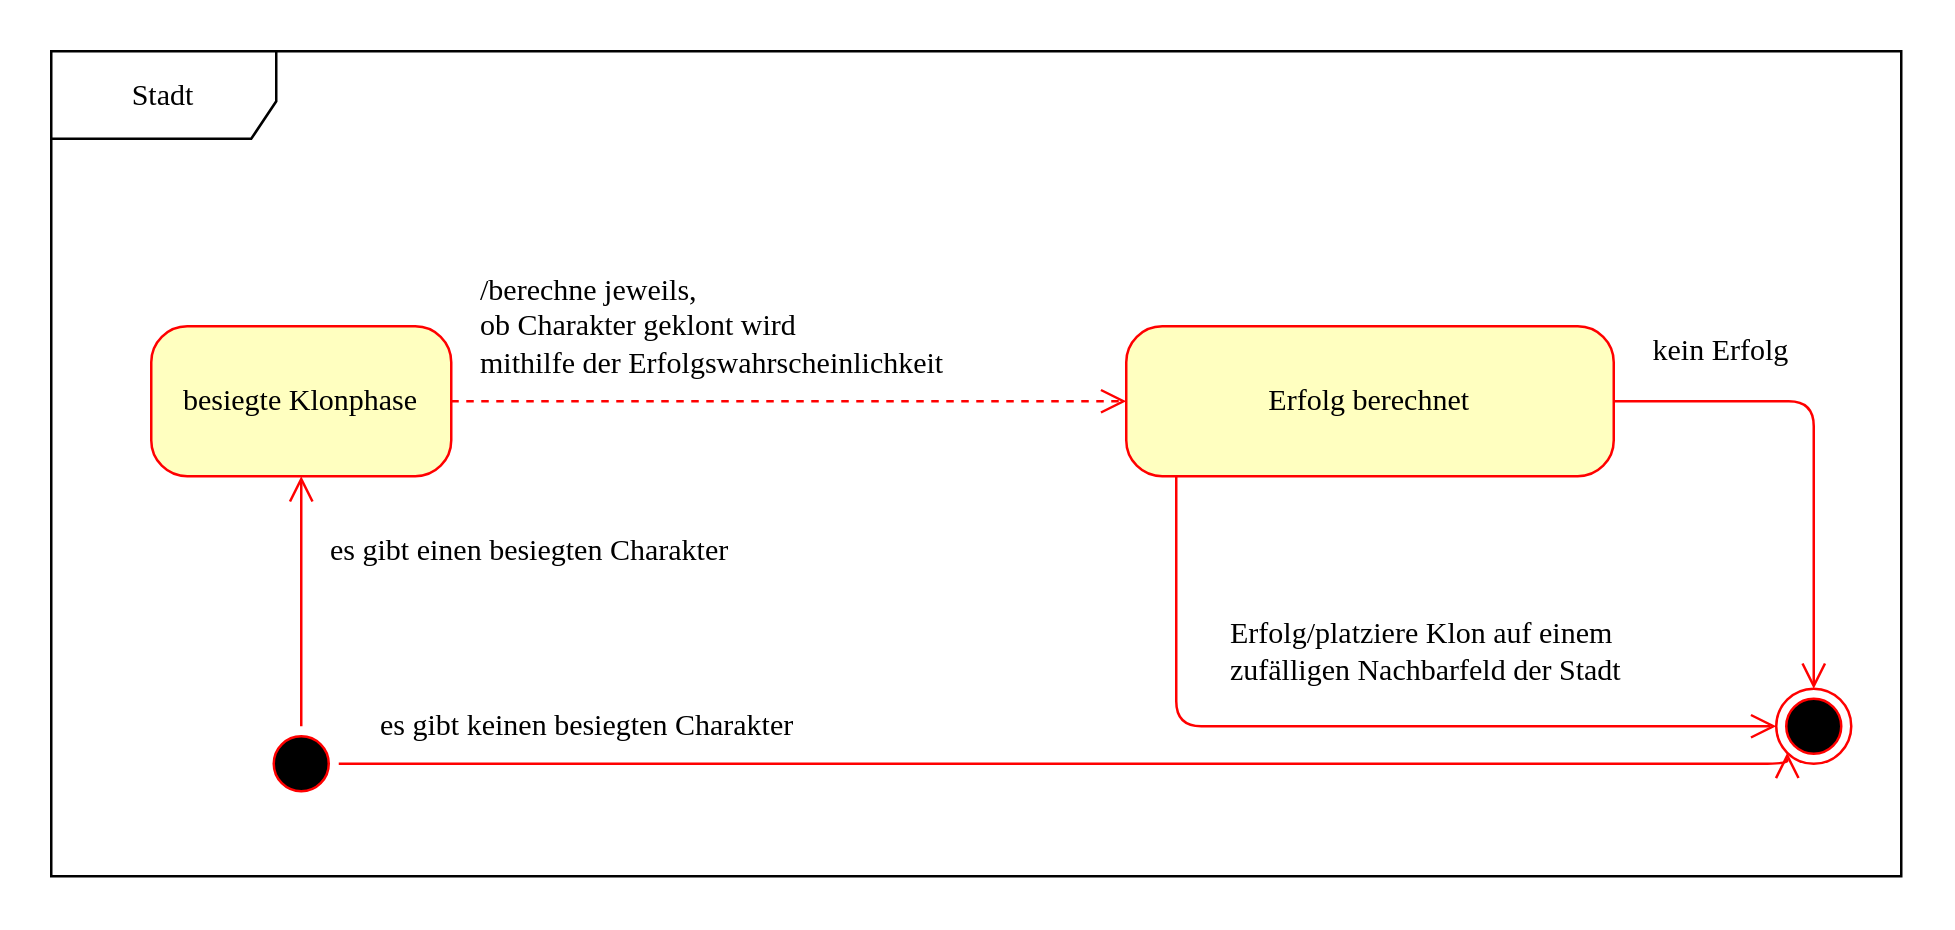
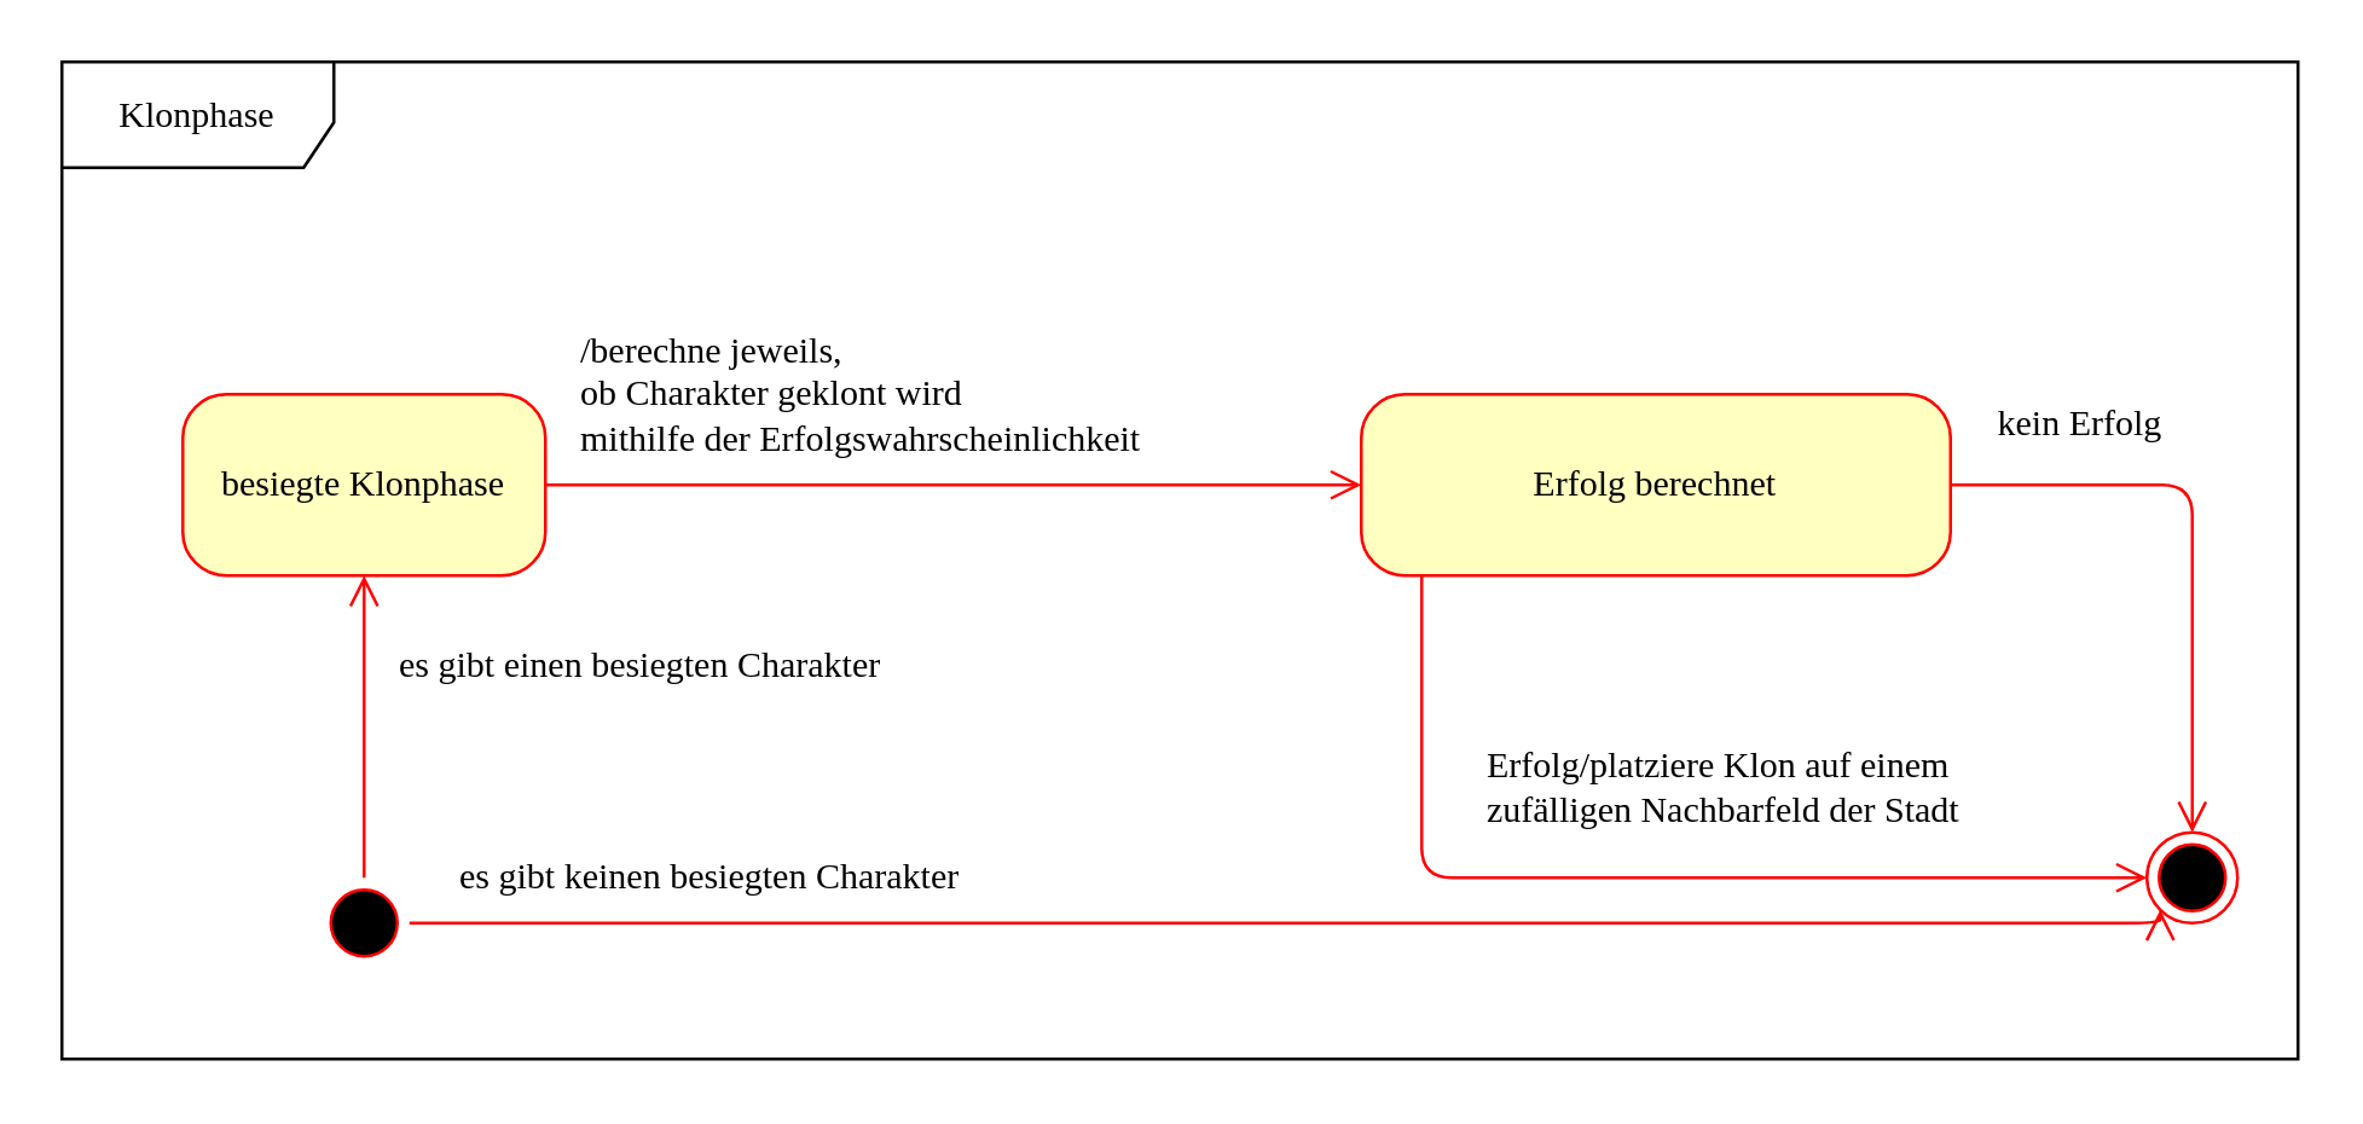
- <mxCell id="2" value="Stadt" style="shape=umlFrame;whiteSpace=wrap;html=1;rounded=1;shadow=0;comic=0;labelBackgroundColor=none;strokeWidth=1;fontFamily=Verdana;fontSize=12;align=center;width=90;height=35;" parent="1" vertex="1"><mxGeometry x="20" y="20" width="740" height="330" as="geometry" /></mxCell>
+ <mxCell id="2" value="Klonphase" style="shape=umlFrame;whiteSpace=wrap;html=1;rounded=1;shadow=0;comic=0;labelBackgroundColor=none;strokeWidth=1;fontFamily=Verdana;fontSize=12;align=center;width=90;height=35;" parent="1" vertex="1"><mxGeometry x="20" y="20" width="740" height="330" as="geometry" /></mxCell>
- <mxCell id="7" value="/berechne jeweils,&lt;br&gt;ob Charakter geklont wird&lt;br&gt;mithilfe der Erfolgswahrscheinlichkeit" style="edgeStyle=orthogonalEdgeStyle;html=1;labelBackgroundColor=none;endArrow=open;endSize=8;strokeColor=#ff0000;fontFamily=Verdana;fontSize=12;align=left;dashed=1;" edge="1" parent="1" source="4" target="6"><mxGeometry x="-0.926" y="30" relative="1" as="geometry"><mxPoint x="40" y="360" as="sourcePoint" /><mxPoint x="200" y="360" as="targetPoint" /><mxPoint as="offset" /></mxGeometry></mxCell>
+ <mxCell id="7" value="/berechne jeweils,&lt;br&gt;ob Charakter geklont wird&lt;br&gt;mithilfe der Erfolgswahrscheinlichkeit" style="edgeStyle=orthogonalEdgeStyle;html=1;labelBackgroundColor=none;endArrow=open;endSize=8;strokeColor=#ff0000;fontFamily=Verdana;fontSize=12;align=left;" edge="1" parent="1" source="4" target="6"><mxGeometry x="-0.926" y="30" relative="1" as="geometry"><mxPoint x="40" y="360" as="sourcePoint" /><mxPoint x="200" y="360" as="targetPoint" /><mxPoint as="offset" /></mxGeometry></mxCell>
